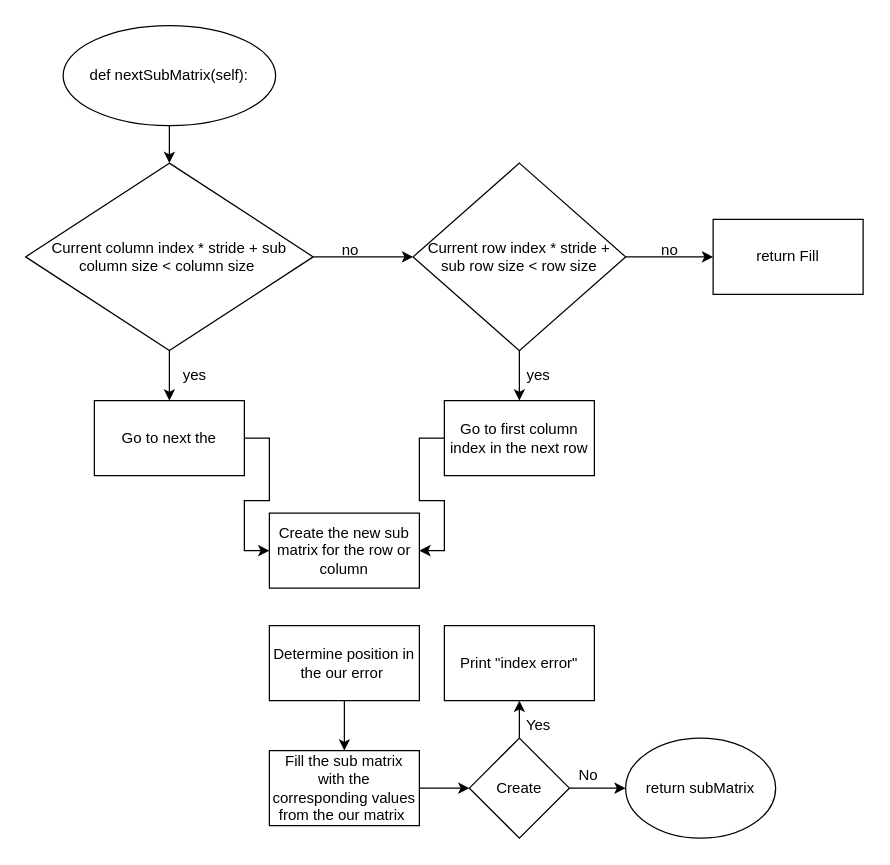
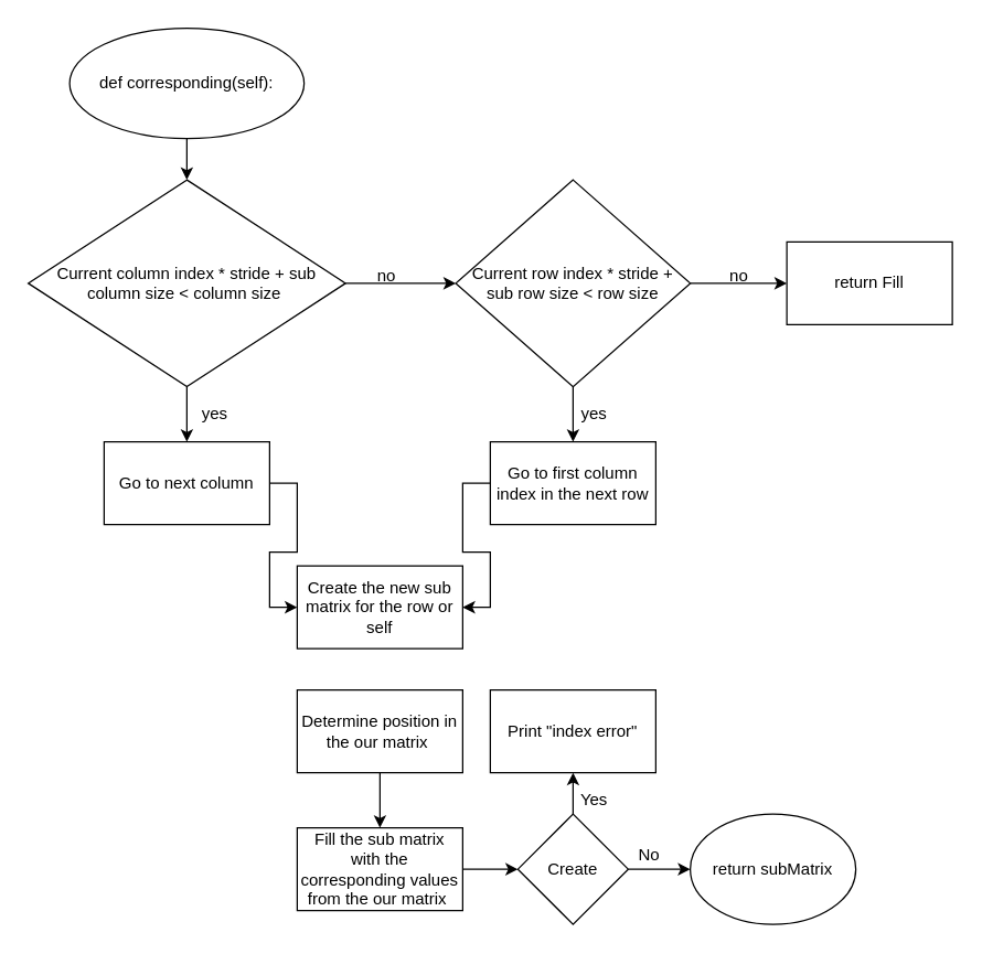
- <mxCell id="3" value="def nextSubMatrix(self):" style="ellipse;whiteSpace=wrap;html=1;" vertex="1" parent="1"><mxGeometry x="50" y="20" width="170" height="80" as="geometry" /></mxCell>
+ <mxCell id="3" value="def corresponding(self):" style="ellipse;whiteSpace=wrap;html=1;" vertex="1" parent="1"><mxGeometry x="50" y="20" width="170" height="80" as="geometry" /></mxCell>
- <mxCell id="12" value="Go to next the" style="whiteSpace=wrap;html=1;" vertex="1" parent="1"><mxGeometry x="75" y="320" width="120" height="60" as="geometry" /></mxCell>
+ <mxCell id="12" value="Go to next column" style="whiteSpace=wrap;html=1;" vertex="1" parent="1"><mxGeometry x="75" y="320" width="120" height="60" as="geometry" /></mxCell>
- <mxCell id="19" value="Create the new sub matrix for the row or column" style="rounded=0;whiteSpace=wrap;html=1;" vertex="1" parent="1"><mxGeometry x="215" y="410" width="120" height="60" as="geometry" /></mxCell>
+ <mxCell id="19" value="Create the new sub matrix for the row or self" style="rounded=0;whiteSpace=wrap;html=1;" vertex="1" parent="1"><mxGeometry x="215" y="410" width="120" height="60" as="geometry" /></mxCell>
- <mxCell id="22" value="Determine position in the our error&amp;nbsp;" style="whiteSpace=wrap;html=1;rounded=0;" vertex="1" parent="1"><mxGeometry x="215" y="500" width="120" height="60" as="geometry" /></mxCell>
+ <mxCell id="22" value="Determine position in the our matrix&amp;nbsp;" style="whiteSpace=wrap;html=1;rounded=0;" vertex="1" parent="1"><mxGeometry x="215" y="500" width="120" height="60" as="geometry" /></mxCell>
